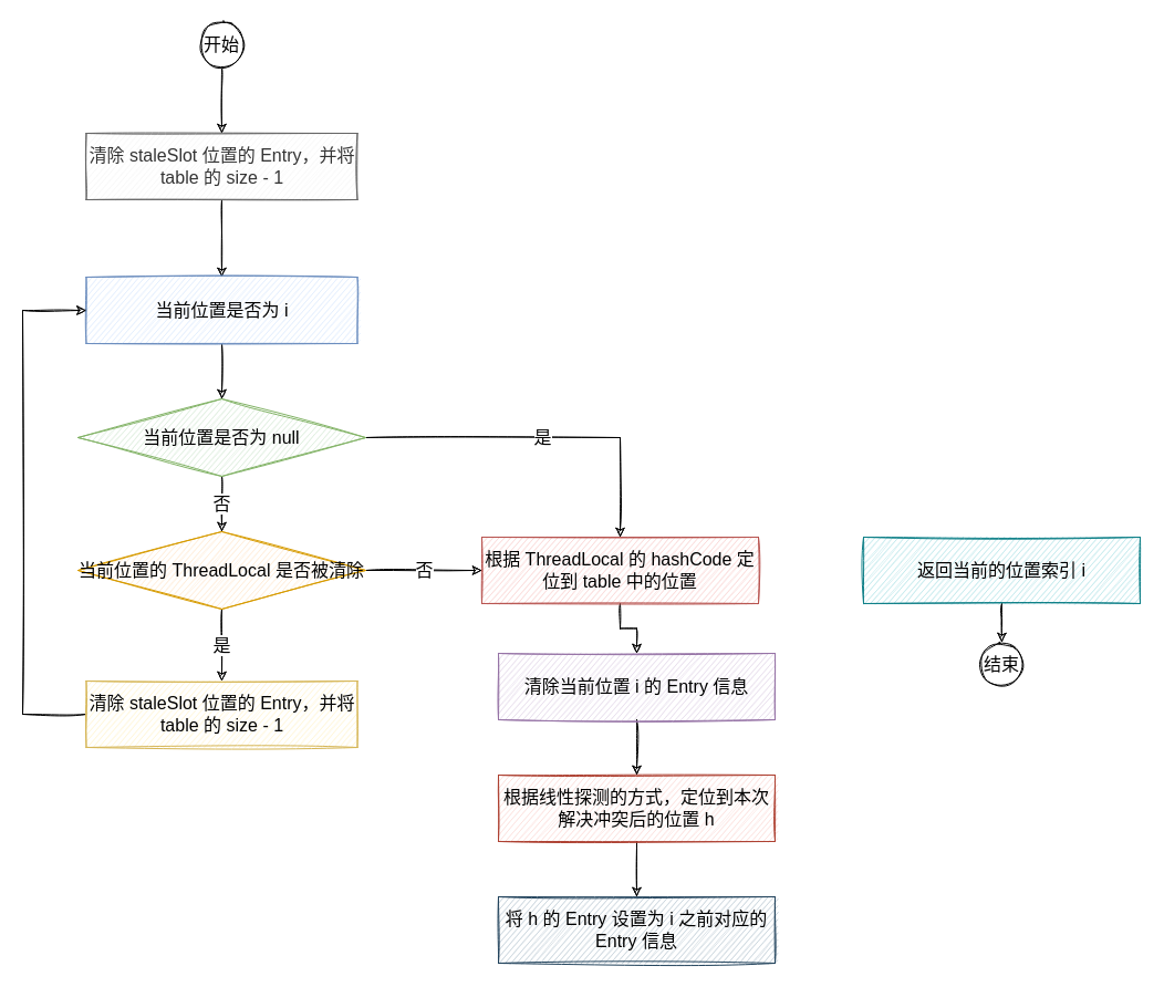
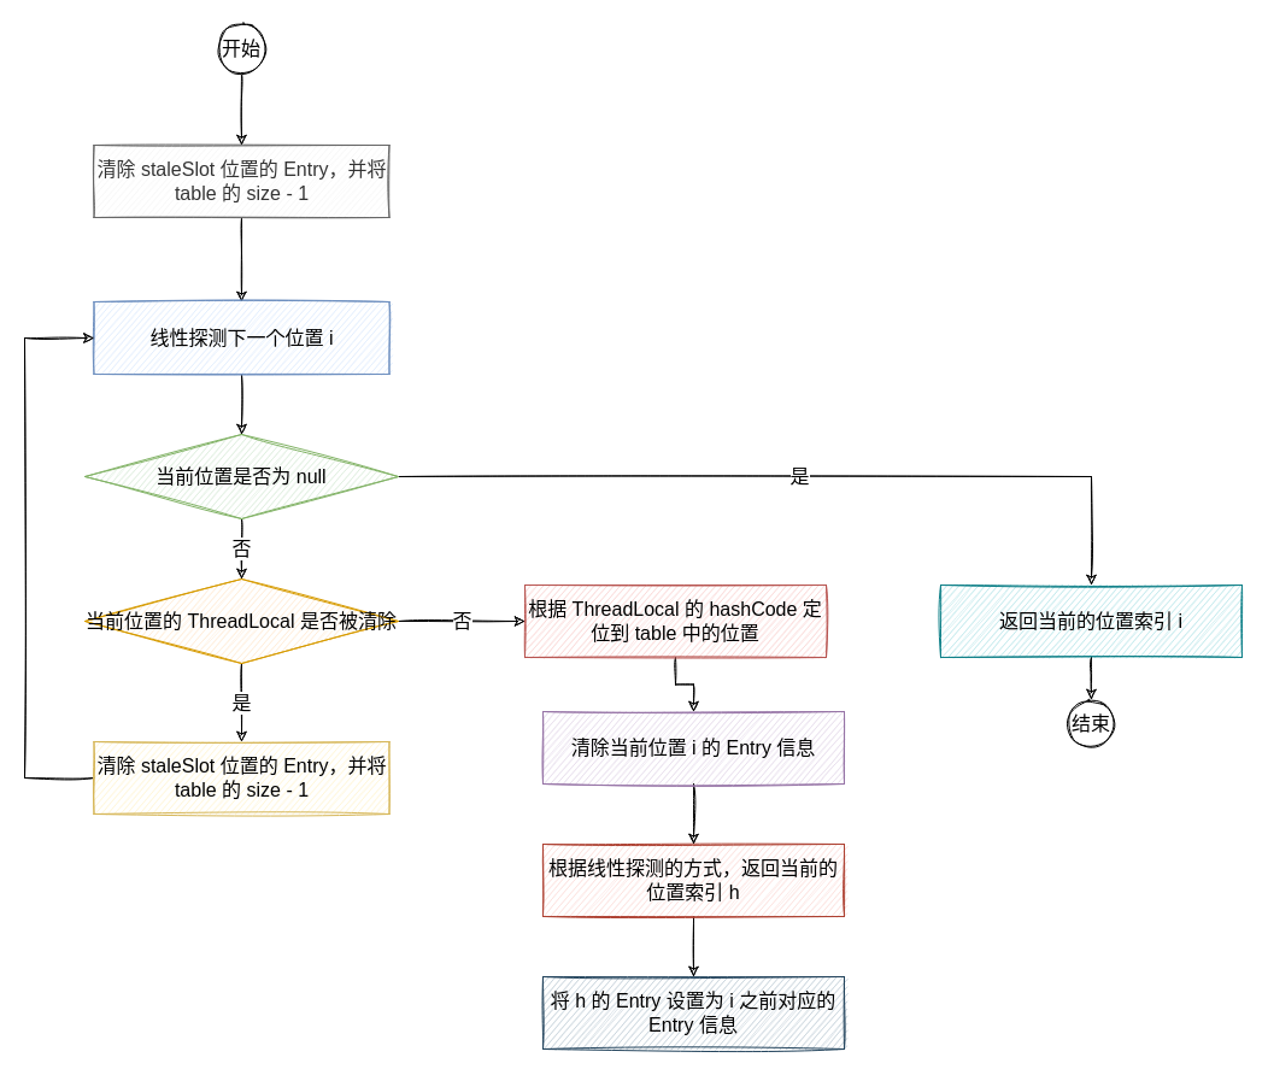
- <mxCell id="7" value="当前位置是否为 i" style="rounded=0;whiteSpace=wrap;html=1;fontSize=16;sketch=1;fillColor=#dae8fc;strokeColor=#6c8ebf;" vertex="1" parent="1"><mxGeometry x="77.5" y="250" width="245" height="60" as="geometry" /></mxCell>
+ <mxCell id="7" value="线性探测下一个位置 i" style="rounded=0;whiteSpace=wrap;html=1;fontSize=16;sketch=1;fillColor=#dae8fc;strokeColor=#6c8ebf;" vertex="1" parent="1"><mxGeometry x="77.5" y="250" width="245" height="60" as="geometry" /></mxCell>
- <mxCell id="14" value="是" style="edgeStyle=orthogonalEdgeStyle;rounded=0;orthogonalLoop=1;jettySize=auto;html=1;exitX=1;exitY=0.5;exitDx=0;exitDy=0;fontSize=16;sketch=1;" edge="1" parent="1" source="15" target="17"><mxGeometry relative="1" as="geometry" /></mxCell>
+ <mxCell id="14" value="是" style="edgeStyle=orthogonalEdgeStyle;rounded=0;orthogonalLoop=1;jettySize=auto;html=1;exitX=1;exitY=0.5;exitDx=0;exitDy=0;fontSize=16;sketch=1;" edge="1" parent="1" source="15" target="24"><mxGeometry relative="1" as="geometry" /></mxCell>
- <mxCell id="19" value="根据线性探测的方式，定位到本次解决冲突后的位置 h" style="rounded=0;whiteSpace=wrap;html=1;fontSize=16;sketch=1;fillColor=#fad9d5;strokeColor=#ae4132;" vertex="1" parent="1"><mxGeometry x="450" y="700" width="250" height="60" as="geometry" /></mxCell>
+ <mxCell id="19" value="根据线性探测的方式，返回当前的位置索引 h" style="rounded=0;whiteSpace=wrap;html=1;fontSize=16;sketch=1;fillColor=#fad9d5;strokeColor=#ae4132;" vertex="1" parent="1"><mxGeometry x="450" y="700" width="250" height="60" as="geometry" /></mxCell>
